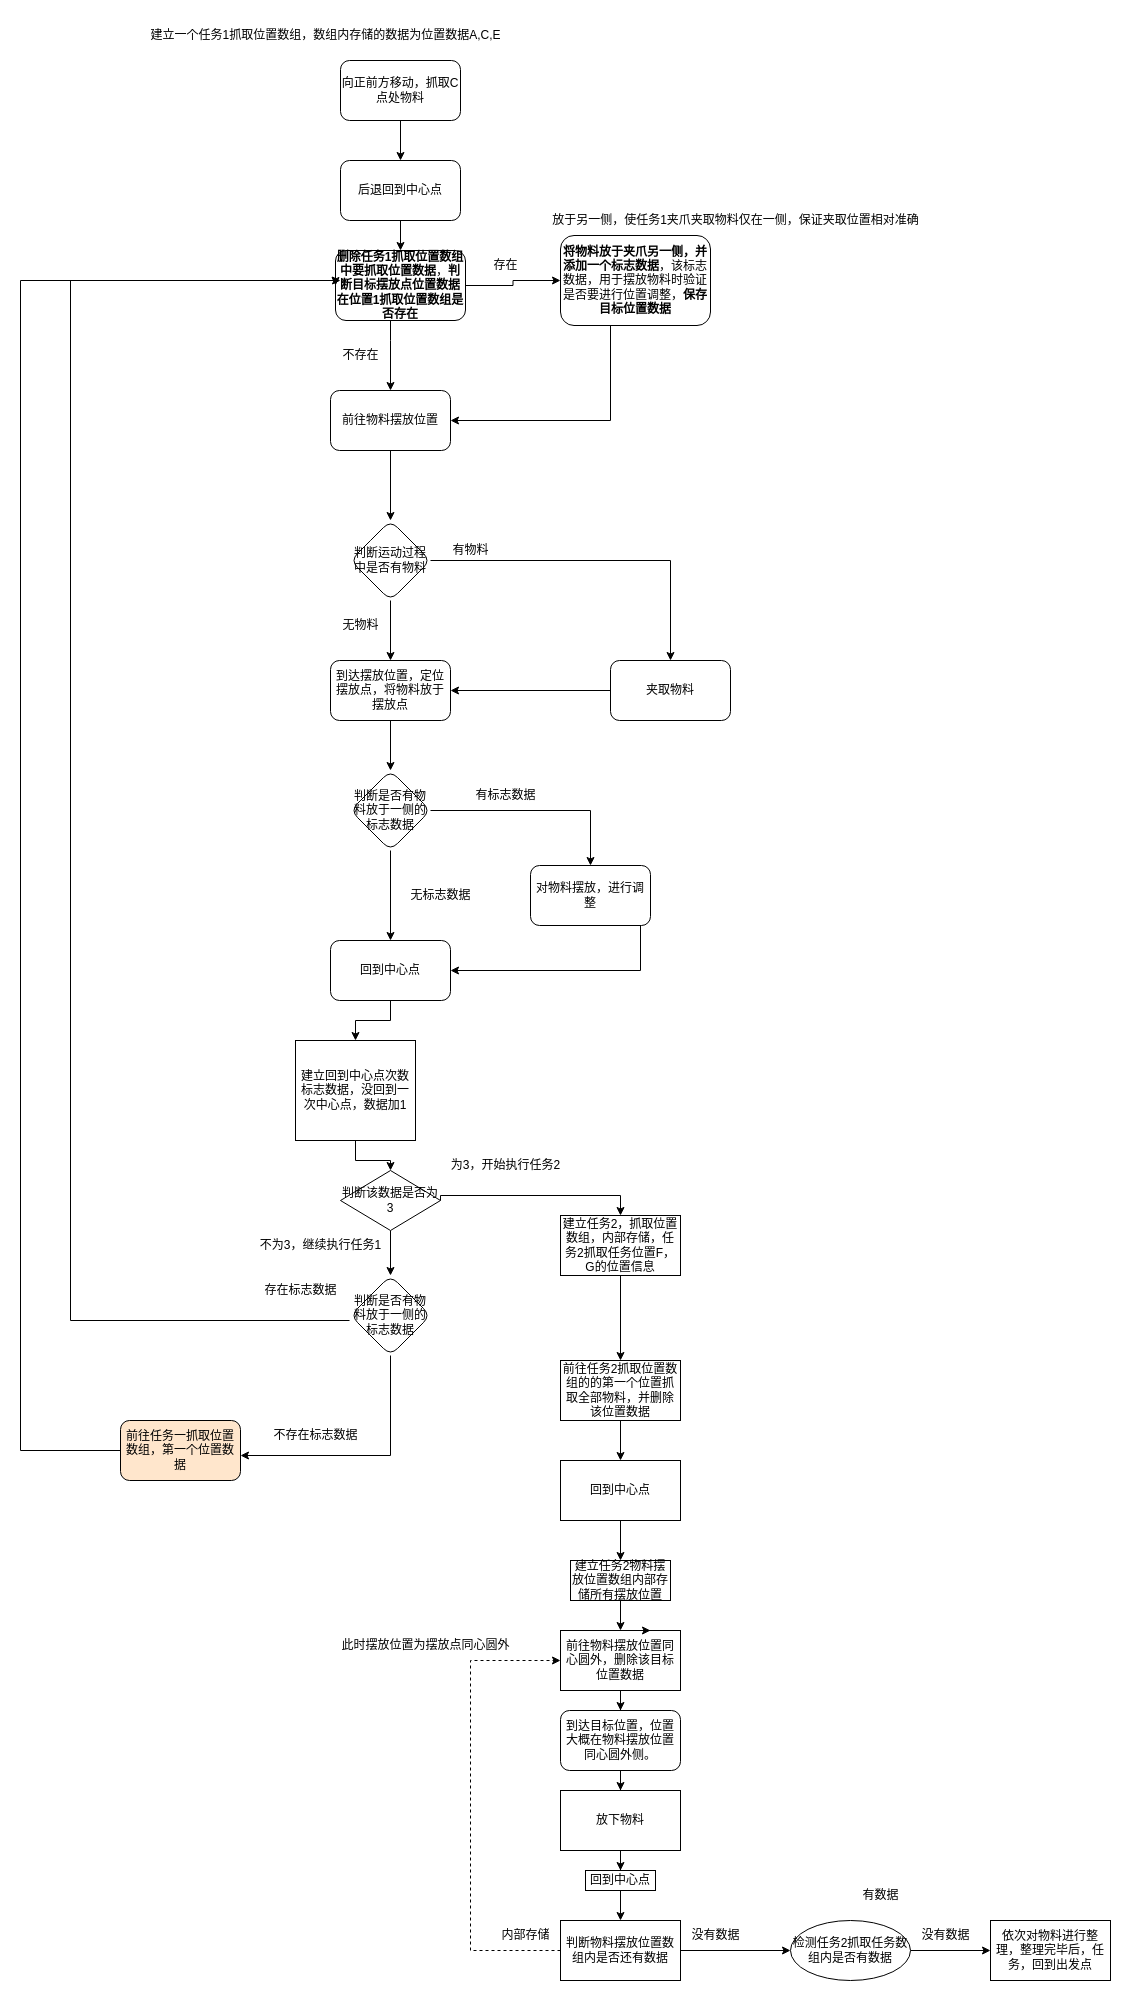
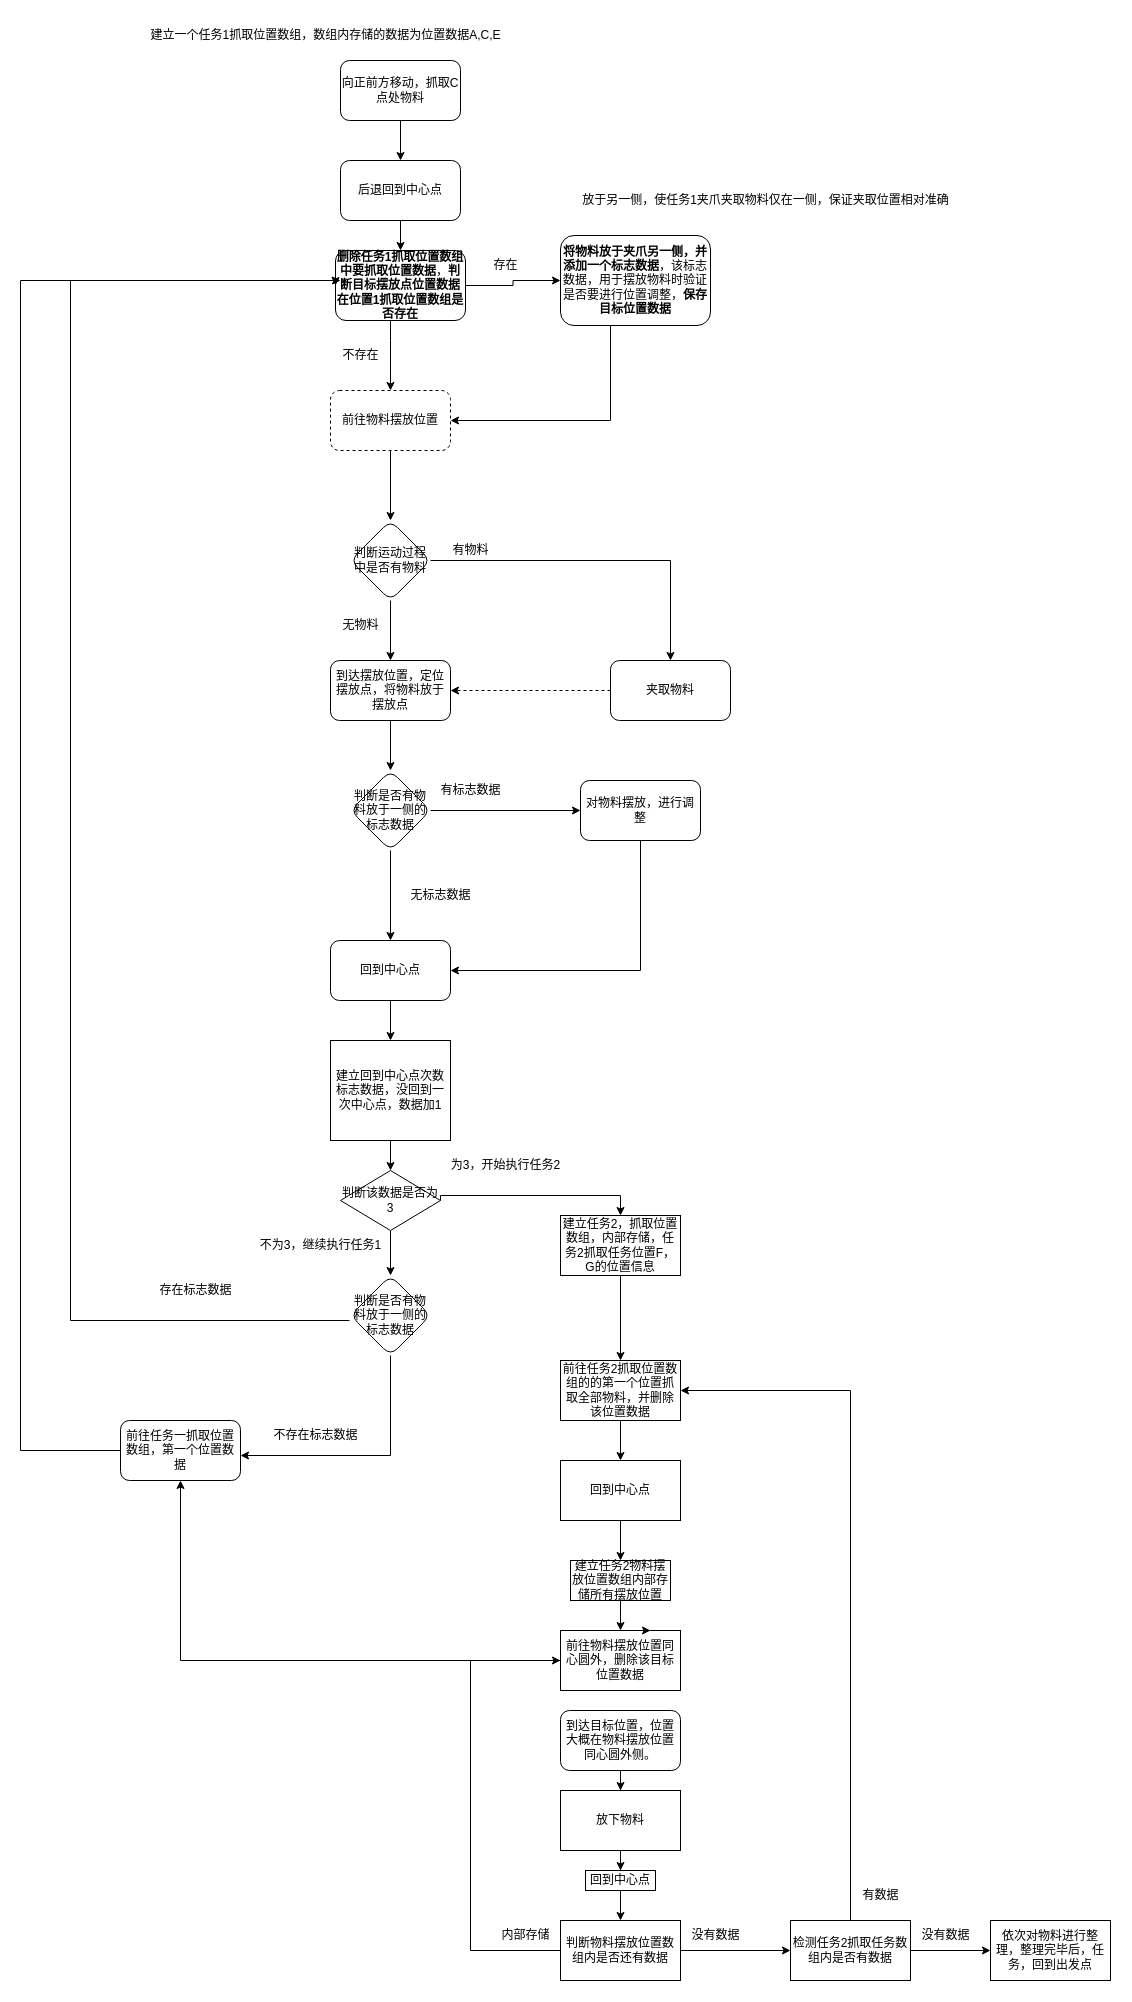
- <mxCell id="23" value="放于另一侧，使任务1夹爪夹取物料仅在一侧，保证夹取位置相对准确" style="text;html=1;align=center;verticalAlign=middle;resizable=0;points=[];autosize=1;strokeColor=none;fillColor=none;" vertex="1" parent="1"><mxGeometry x="540" y="205" width="390" height="30" as="geometry" /></mxCell>
+ <mxCell id="23" value="放于另一侧，使任务1夹爪夹取物料仅在一侧，保证夹取位置相对准确" style="text;html=1;align=center;verticalAlign=middle;resizable=0;points=[];autosize=1;strokeColor=none;fillColor=none;" vertex="1" parent="1"><mxGeometry x="570" y="185" width="390" height="30" as="geometry" /></mxCell>
- <mxCell id="13" value="前往物料摆放位置" style="whiteSpace=wrap;html=1;rounded=1;" vertex="1" parent="1"><mxGeometry x="330" y="390" width="120" height="60" as="geometry" /></mxCell>
+ <mxCell id="13" value="前往物料摆放位置" style="whiteSpace=wrap;html=1;rounded=1;dashed=1;" vertex="1" parent="1"><mxGeometry x="330" y="390" width="120" height="60" as="geometry" /></mxCell>
- <mxCell id="20" style="edgeStyle=orthogonalEdgeStyle;rounded=0;orthogonalLoop=1;jettySize=auto;html=1;" edge="1" parent="1" source="21" target="18"><mxGeometry relative="1" as="geometry" /></mxCell>
+ <mxCell id="20" style="edgeStyle=orthogonalEdgeStyle;rounded=0;orthogonalLoop=1;jettySize=auto;html=1;dashed=1;" edge="1" parent="1" source="21" target="18"><mxGeometry relative="1" as="geometry" /></mxCell>
- <mxCell id="31" value="有标志数据" style="text;html=1;align=center;verticalAlign=middle;resizable=0;points=[];autosize=1;strokeColor=none;fillColor=none;" vertex="1" parent="1"><mxGeometry x="465" y="780" width="80" height="30" as="geometry" /></mxCell>
+ <mxCell id="31" value="有标志数据" style="text;html=1;align=center;verticalAlign=middle;resizable=0;points=[];autosize=1;strokeColor=none;fillColor=none;" vertex="1" parent="1"><mxGeometry x="430" y="775" width="80" height="30" as="geometry" /></mxCell>
- <mxCell id="30" value="对物料摆放，进行调整" style="whiteSpace=wrap;html=1;rounded=1;" vertex="1" parent="1"><mxGeometry x="530" y="865" width="120" height="60" as="geometry" /></mxCell>
+ <mxCell id="30" value="对物料摆放，进行调整" style="whiteSpace=wrap;html=1;rounded=1;" vertex="1" parent="1"><mxGeometry x="580" y="780" width="120" height="60" as="geometry" /></mxCell>
- <mxCell id="42" value="建立回到中心点次数标志数据，没回到一次中心点，数据加1" style="whiteSpace=wrap;html=1;" vertex="1" parent="1"><mxGeometry x="295" y="1040" width="120" height="100" as="geometry" /></mxCell>
+ <mxCell id="42" value="建立回到中心点次数标志数据，没回到一次中心点，数据加1" style="whiteSpace=wrap;html=1;" vertex="1" parent="1"><mxGeometry x="330" y="1040" width="120" height="100" as="geometry" /></mxCell>
- <mxCell id="36" value="存在标志数据" style="text;html=1;align=center;verticalAlign=middle;resizable=0;points=[];autosize=1;strokeColor=none;fillColor=none;" vertex="1" parent="1"><mxGeometry x="250" y="1275" width="100" height="30" as="geometry" /></mxCell>
+ <mxCell id="36" value="存在标志数据" style="text;html=1;align=center;verticalAlign=middle;resizable=0;points=[];autosize=1;strokeColor=none;fillColor=none;" vertex="1" parent="1"><mxGeometry x="145" y="1275" width="100" height="30" as="geometry" /></mxCell>
- <mxCell id="39" value="前往任务一抓取位置数组，第一个位置数据" style="whiteSpace=wrap;html=1;rounded=1;fillColor=#ffe6cc;" vertex="1" parent="1"><mxGeometry x="120" y="1420" width="120" height="60" as="geometry" /></mxCell>
+ <mxCell id="39" value="前往任务一抓取位置数组，第一个位置数据" style="whiteSpace=wrap;html=1;rounded=1;" vertex="1" parent="1"><mxGeometry x="120" y="1420" width="120" height="60" as="geometry" /></mxCell>
+ <mxCell id="70" style="edgeStyle=orthogonalEdgeStyle;rounded=0;orthogonalLoop=1;jettySize=auto;html=1;entryX=1;entryY=0.5;entryDx=0;entryDy=0;" edge="1" parent="1" source="72" target="51"><mxGeometry relative="1" as="geometry"><Array as="points"><mxPoint x="850" y="1390" /></Array></mxGeometry></mxCell>
- <mxCell id="69" value="此时摆放位置为摆放点同心圆外" style="text;html=1;align=center;verticalAlign=middle;resizable=0;points=[];autosize=1;strokeColor=none;fillColor=none;" vertex="1" parent="1"><mxGeometry x="330" y="1630" width="190" height="30" as="geometry" /></mxCell>
- <mxCell id="54" value="" style="edgeStyle=orthogonalEdgeStyle;rounded=0;orthogonalLoop=1;jettySize=auto;html=1;" edge="1" parent="1" source="55" target="57"><mxGeometry relative="1" as="geometry" /></mxCell>
+ <mxCell id="54" value="" style="edgeStyle=orthogonalEdgeStyle;rounded=0;orthogonalLoop=1;jettySize=auto;html=1;" edge="1" parent="1" source="55" target="39"><mxGeometry relative="1" as="geometry" /></mxCell>
- <mxCell id="61" style="edgeStyle=orthogonalEdgeStyle;rounded=0;orthogonalLoop=1;jettySize=auto;html=1;entryX=0;entryY=0.5;entryDx=0;entryDy=0;dashed=1;" edge="1" parent="1" source="63" target="55"><mxGeometry relative="1" as="geometry"><Array as="points"><mxPoint x="470" y="1950" /><mxPoint x="470" y="1660" /></Array></mxGeometry></mxCell>
+ <mxCell id="61" style="edgeStyle=orthogonalEdgeStyle;rounded=0;orthogonalLoop=1;jettySize=auto;html=1;entryX=0;entryY=0.5;entryDx=0;entryDy=0;" edge="1" parent="1" source="63" target="55"><mxGeometry relative="1" as="geometry"><Array as="points"><mxPoint x="470" y="1950" /><mxPoint x="470" y="1660" /></Array></mxGeometry></mxCell>
- <mxCell id="72" value="检测任务2抓取任务数组内是否有数据" style="ellipse;whiteSpace=wrap;html=1;" vertex="1" parent="1"><mxGeometry x="790" y="1920" width="120" height="60" as="geometry" /></mxCell>
+ <mxCell id="72" value="检测任务2抓取任务数组内是否有数据" style="whiteSpace=wrap;html=1;" vertex="1" parent="1"><mxGeometry x="790" y="1920" width="120" height="60" as="geometry" /></mxCell>
